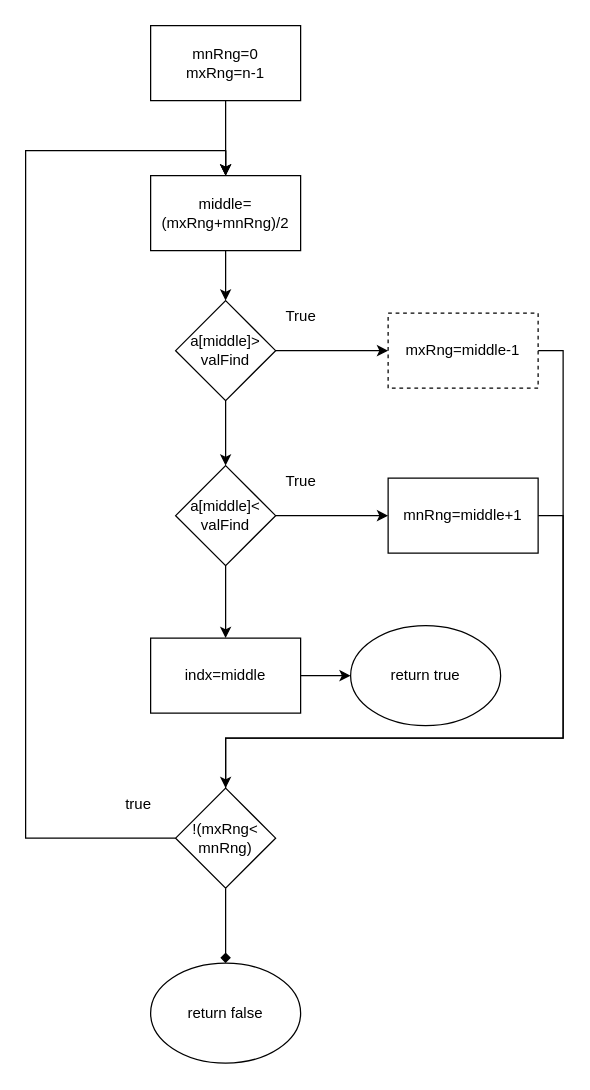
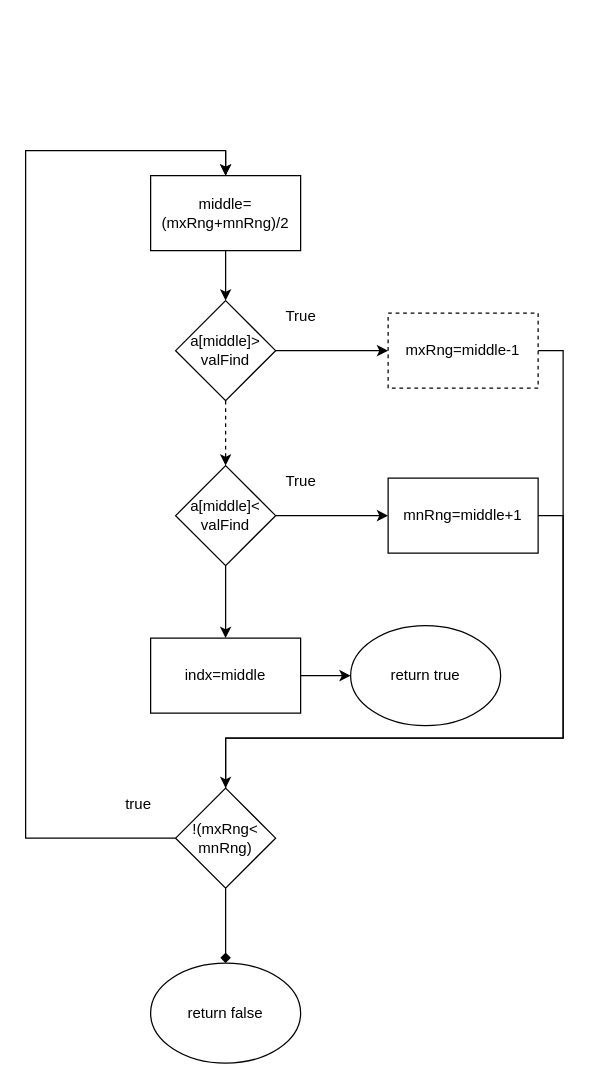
- <mxCell id="3" value="&lt;div&gt;mnRng=0&lt;/div&gt;&lt;div&gt;mxRng=n-1&lt;/div&gt;" style="rounded=0;whiteSpace=wrap;html=1;" vertex="1" parent="1"><mxGeometry x="120" y="20" width="120" height="60" as="geometry" /></mxCell>
- <mxCell id="2" style="edgeStyle=orthogonalEdgeStyle;rounded=0;orthogonalLoop=1;jettySize=auto;html=1;exitX=0.5;exitY=1;exitDx=0;exitDy=0;entryX=0.5;entryY=0;entryDx=0;entryDy=0;" edge="1" parent="1" source="3" target="6"><mxGeometry relative="1" as="geometry" /></mxCell>
- <mxCell id="8" style="edgeStyle=orthogonalEdgeStyle;rounded=0;orthogonalLoop=1;jettySize=auto;html=1;exitX=0.5;exitY=1;exitDx=0;exitDy=0;entryX=0.5;entryY=0;entryDx=0;entryDy=0;" edge="1" parent="1" source="9" target="15"><mxGeometry relative="1" as="geometry" /></mxCell>
+ <mxCell id="8" style="edgeStyle=orthogonalEdgeStyle;rounded=0;orthogonalLoop=1;jettySize=auto;html=1;exitX=0.5;exitY=1;exitDx=0;exitDy=0;entryX=0.5;entryY=0;entryDx=0;entryDy=0;dashed=1;" edge="1" parent="1" source="9" target="15"><mxGeometry relative="1" as="geometry" /></mxCell>
